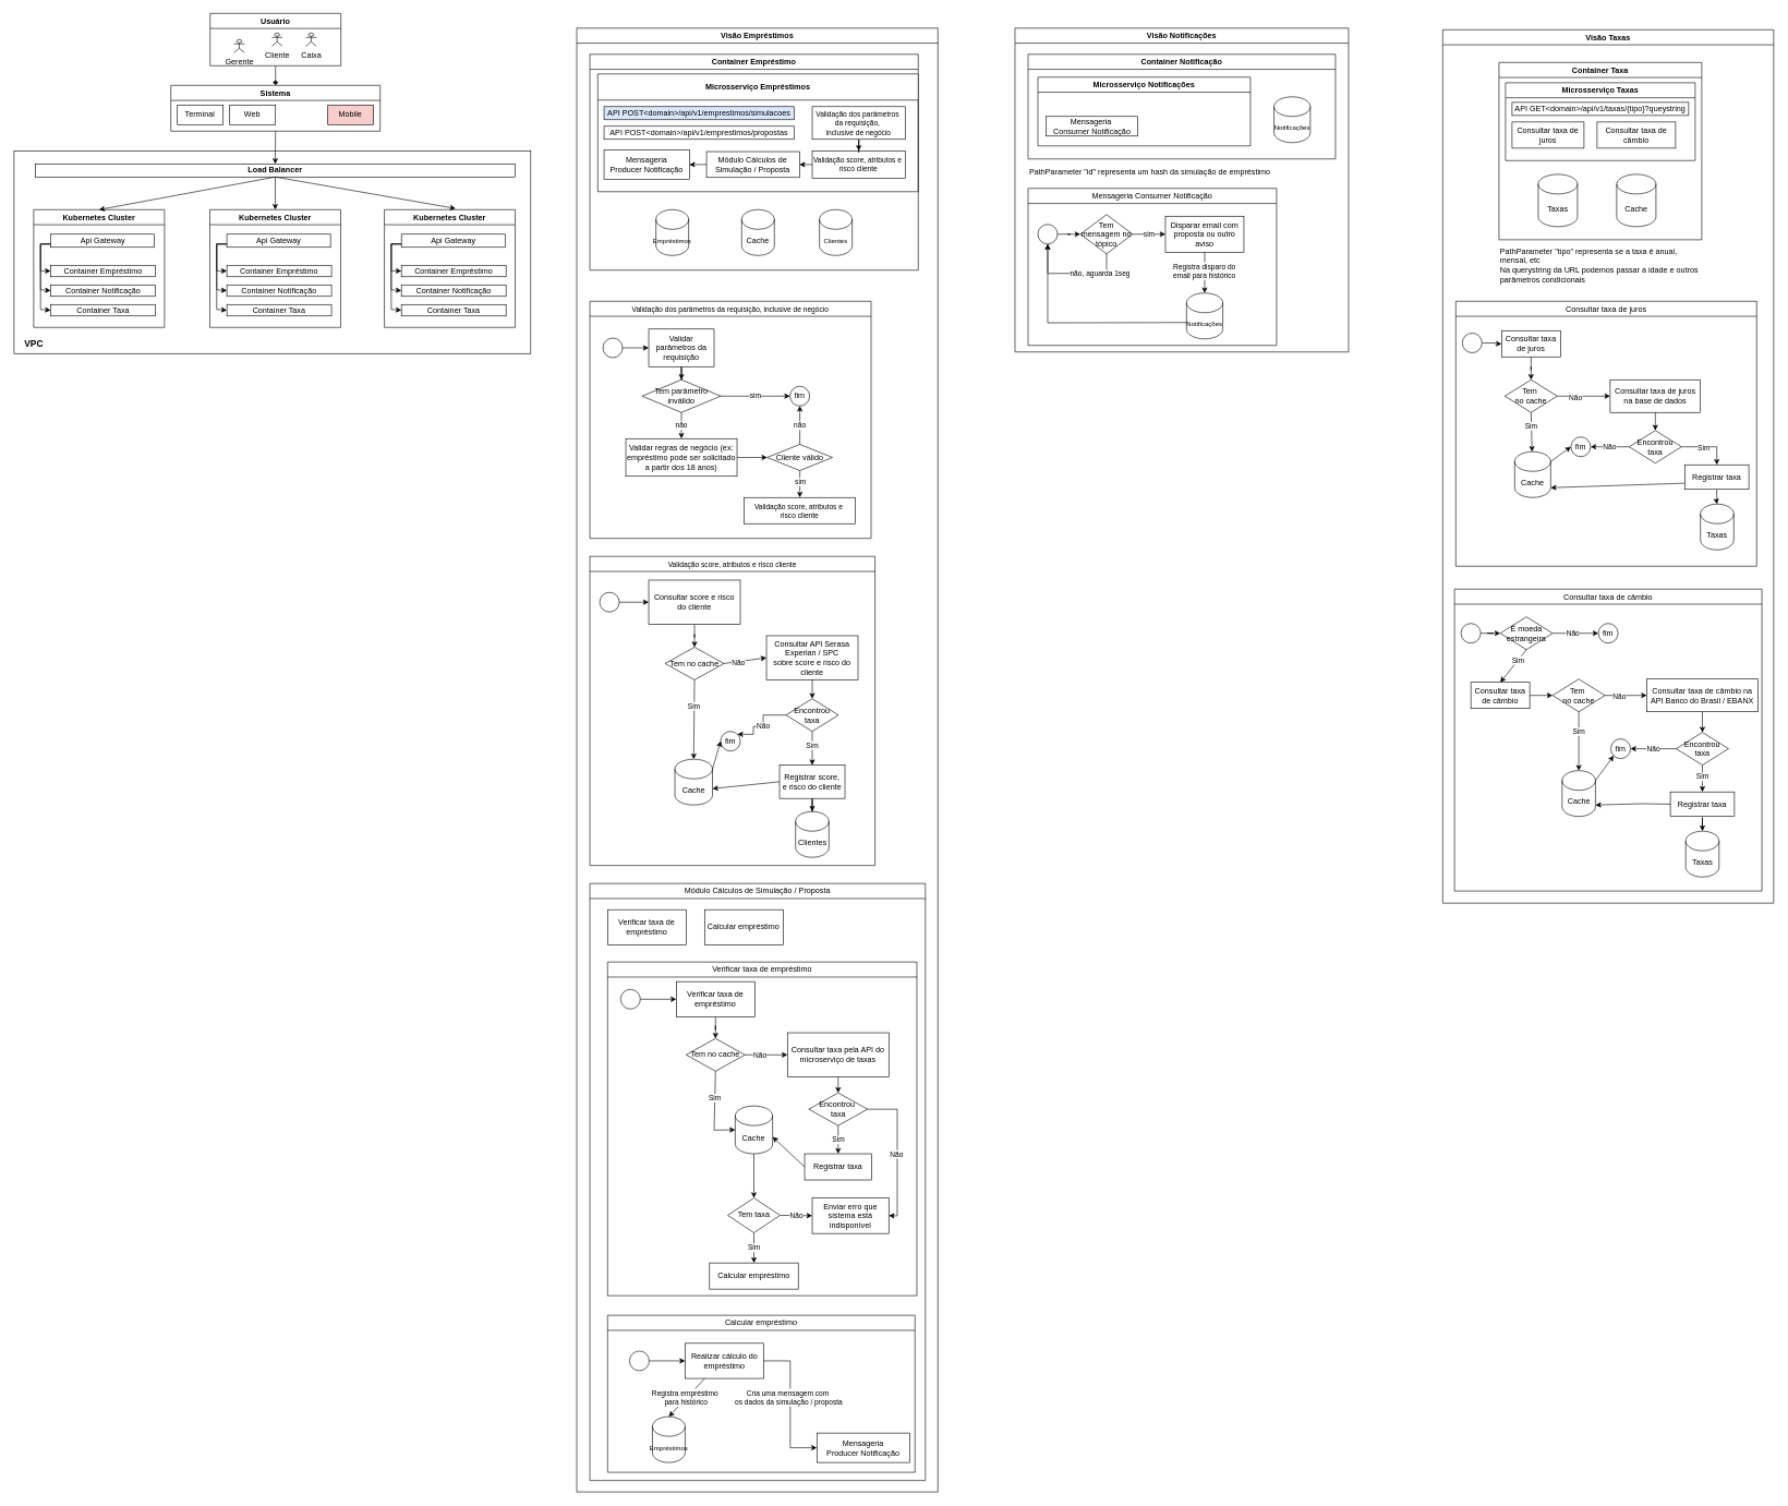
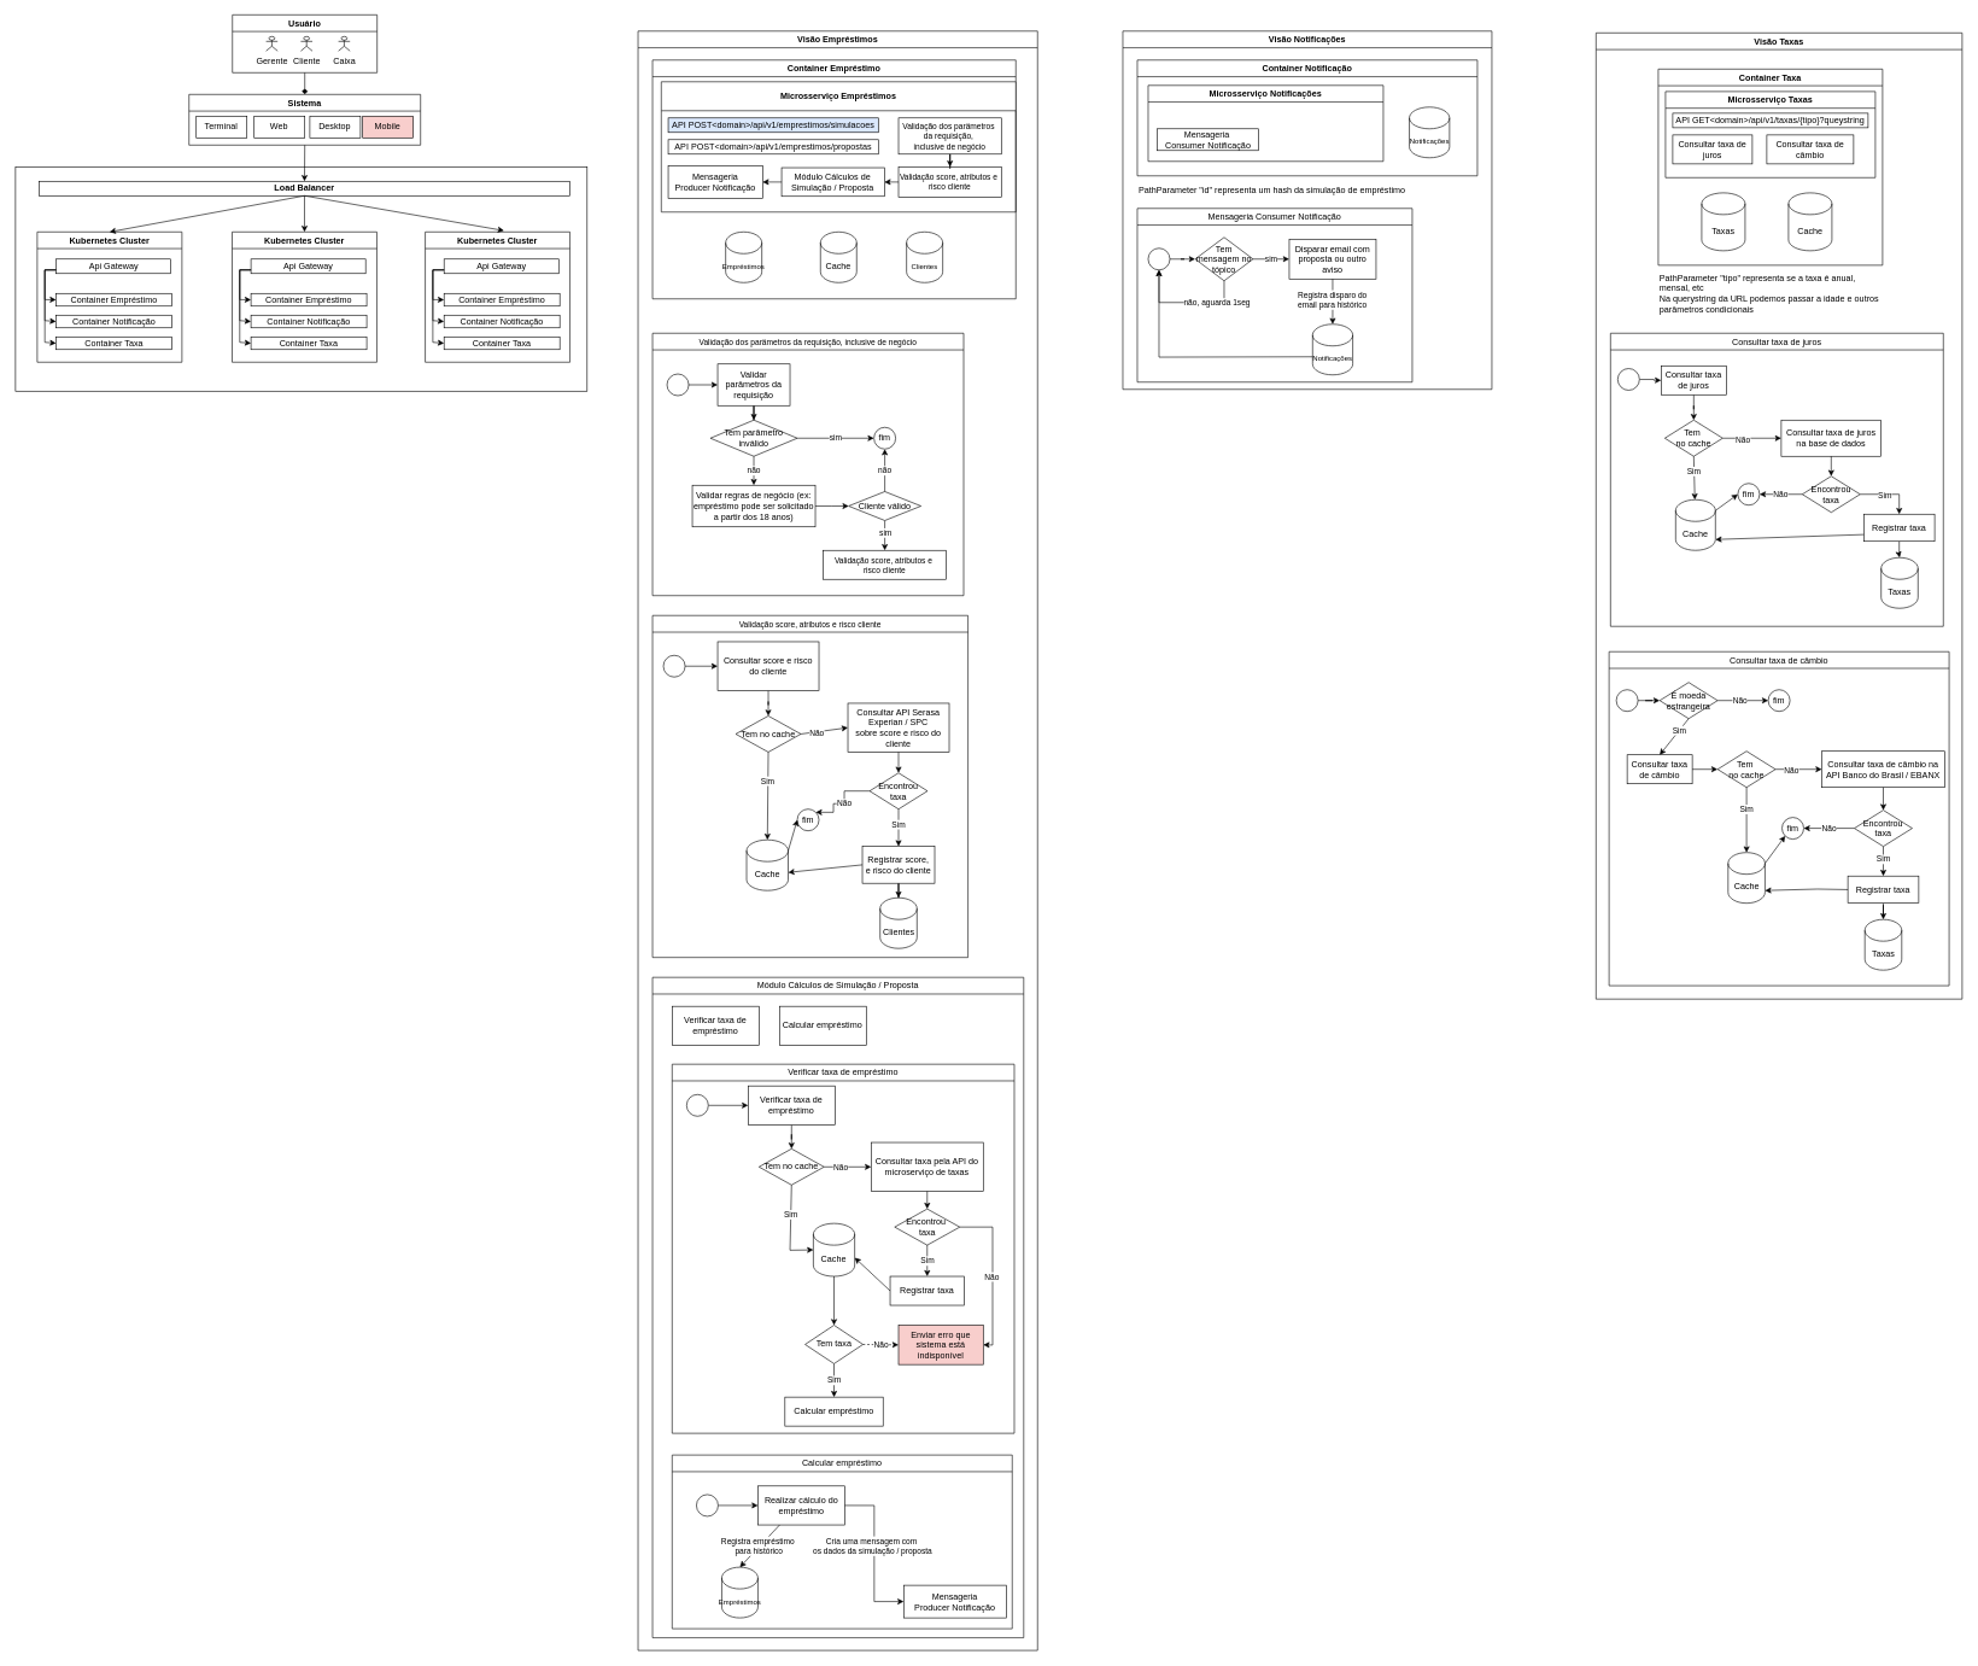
- <mxCell id="17" value="Gerente" style="shape=umlActor;verticalLabelPosition=bottom;verticalAlign=top;html=1;outlineConnect=0;" parent="15" vertex="1"><mxGeometry x="36.5" y="40" width="16" height="20" as="geometry" /></mxCell>
+ <mxCell id="17" value="Gerente" style="shape=umlActor;verticalLabelPosition=bottom;verticalAlign=top;html=1;outlineConnect=0;" parent="15" vertex="1"><mxGeometry x="46.5" y="30" width="16" height="20" as="geometry" /></mxCell>
+ <mxCell id="21" value="Desktop" style="rounded=0;whiteSpace=wrap;html=1;" parent="19" vertex="1"><mxGeometry x="167" y="30" width="70" height="30" as="geometry" /></mxCell>
- <mxCell id="42" value="&lt;b&gt;&lt;font style=&quot;font-size: 14px;&quot;&gt;VPC&lt;/font&gt;&lt;/b&gt;" style="text;html=1;align=center;verticalAlign=middle;whiteSpace=wrap;rounded=0;" parent="1" vertex="1"><mxGeometry x="20.62" y="510" width="60" height="30" as="geometry" /></mxCell>
- <mxCell id="193" value="Não" style="endArrow=classic;html=1;rounded=0;exitX=1;exitY=0.5;exitDx=0;exitDy=0;entryX=0;entryY=0.5;entryDx=0;entryDy=0;" parent="176" source="190" target="192" edge="1"><mxGeometry width="50" height="50" relative="1" as="geometry"><mxPoint x="214.44" y="300" as="sourcePoint" /><mxPoint x="74.44" y="360" as="targetPoint" /><Array as="points" /></mxGeometry></mxCell>
+ <mxCell id="193" value="Não" style="endArrow=classic;html=1;rounded=0;exitX=1;exitY=0.5;exitDx=0;exitDy=0;entryX=0;entryY=0.5;entryDx=0;entryDy=0;dashed=1;" parent="176" source="190" target="192" edge="1"><mxGeometry width="50" height="50" relative="1" as="geometry"><mxPoint x="214.44" y="300" as="sourcePoint" /><mxPoint x="74.44" y="360" as="targetPoint" /><Array as="points" /></mxGeometry></mxCell>
- <mxCell id="192" value="Enviar erro que sistema está indisponível" style="rounded=0;whiteSpace=wrap;html=1;" parent="176" vertex="1"><mxGeometry x="312.88" y="360.63" width="117.12" height="54.38" as="geometry" /></mxCell>
+ <mxCell id="192" value="Enviar erro que sistema está indisponível" style="rounded=0;whiteSpace=wrap;html=1;fillColor=#f8cecc;" parent="176" vertex="1"><mxGeometry x="312.88" y="360.63" width="117.12" height="54.38" as="geometry" /></mxCell>
